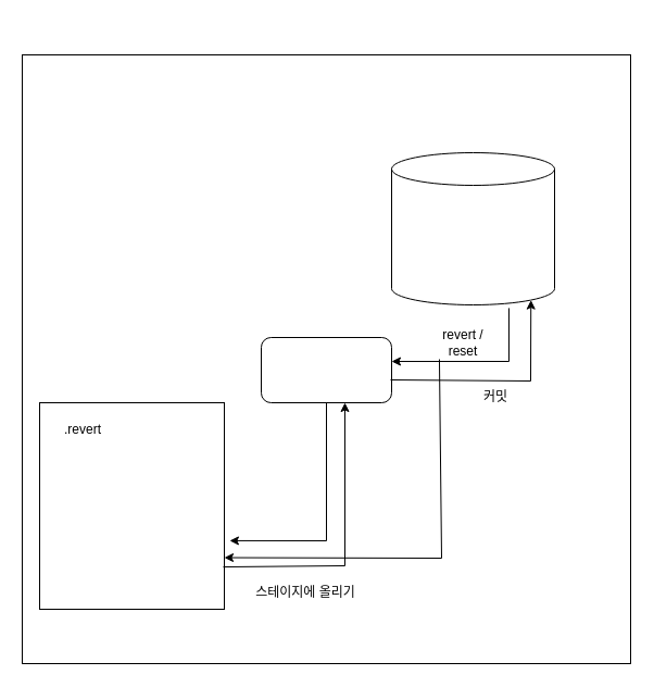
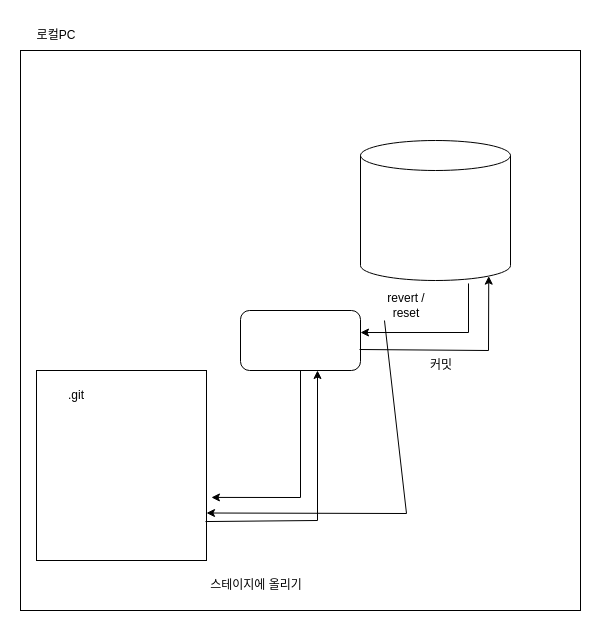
+ <mxCell id="3" value="로컬PC" style="text;html=1;strokeColor=none;fillColor=none;align=center;verticalAlign=middle;whiteSpace=wrap;rounded=0;" vertex="1" parent="1"><mxGeometry x="26" y="20" width="60" height="30" as="geometry" /></mxCell>
- <mxCell id="14" value="revert / reset" style="text;html=1;strokeColor=none;fillColor=none;align=center;verticalAlign=middle;whiteSpace=wrap;rounded=0;" vertex="1" parent="1"><mxGeometry x="396" y="300" width="60" height="30" as="geometry" /></mxCell>
+ <mxCell id="14" value="revert / reset" style="text;html=1;strokeColor=none;fillColor=none;align=center;verticalAlign=middle;whiteSpace=wrap;rounded=0;" vertex="1" parent="1"><mxGeometry x="376" y="290" width="60" height="30" as="geometry" /></mxCell>
- <mxCell id="13" value="커밋" style="text;html=1;strokeColor=none;fillColor=none;align=center;verticalAlign=middle;whiteSpace=wrap;rounded=0;" vertex="1" parent="1"><mxGeometry x="426" y="350" width="60" height="30" as="geometry" /></mxCell>
+ <mxCell id="13" value="커밋" style="text;html=1;strokeColor=none;fillColor=none;align=center;verticalAlign=middle;whiteSpace=wrap;rounded=0;" vertex="1" parent="1"><mxGeometry x="411" y="350" width="60" height="30" as="geometry" /></mxCell>
- <mxCell id="7" value=".revert" style="text;html=1;strokeColor=none;fillColor=none;align=center;verticalAlign=middle;whiteSpace=wrap;rounded=0;" vertex="1" parent="1"><mxGeometry x="46" y="380" width="60" height="30" as="geometry" /></mxCell>
+ <mxCell id="7" value=".git" style="text;html=1;strokeColor=none;fillColor=none;align=center;verticalAlign=middle;whiteSpace=wrap;rounded=0;" vertex="1" parent="1"><mxGeometry x="46" y="380" width="60" height="30" as="geometry" /></mxCell>
- <mxCell id="10" value="스테이지에 올리기" style="text;html=1;strokeColor=none;fillColor=none;align=center;verticalAlign=middle;whiteSpace=wrap;rounded=0;" vertex="1" parent="1"><mxGeometry x="226" y="530" width="110" height="30" as="geometry" /></mxCell>
+ <mxCell id="10" value="스테이지에 올리기" style="text;html=1;strokeColor=none;fillColor=none;align=center;verticalAlign=middle;whiteSpace=wrap;rounded=0;" vertex="1" parent="1"><mxGeometry x="201" y="570" width="110" height="30" as="geometry" /></mxCell>
